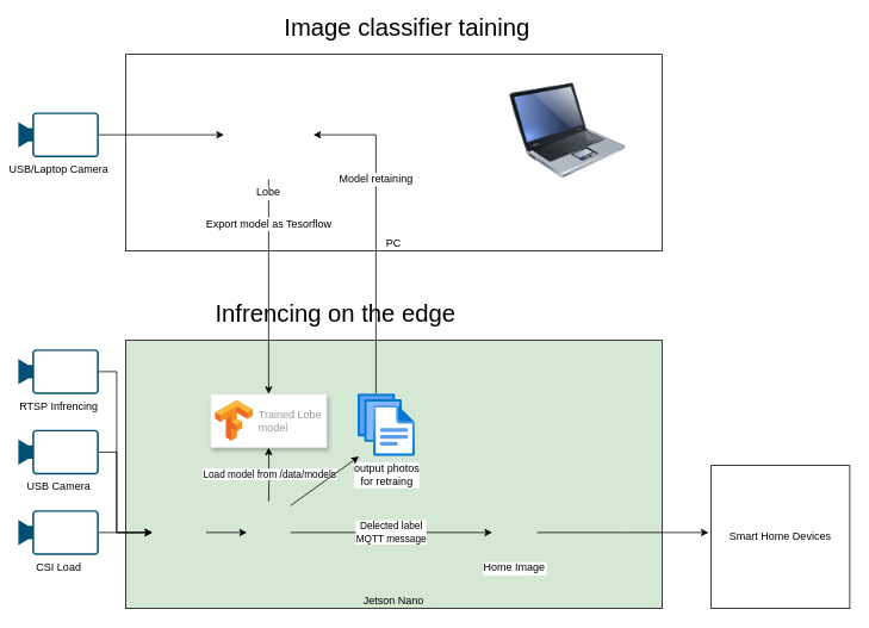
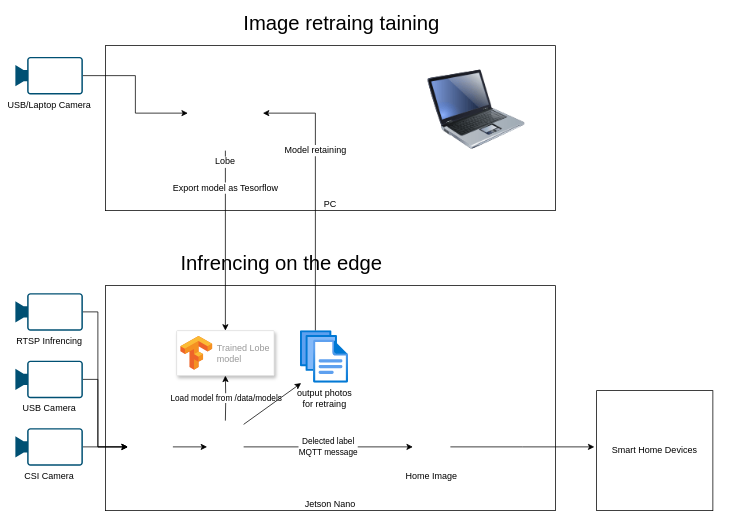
- <mxCell id="18" value="Image classifier taining" style="text;html=1;strokeColor=none;fillColor=none;align=center;verticalAlign=middle;whiteSpace=wrap;rounded=0;fontSize=27;" parent="1" vertex="1"><mxGeometry x="310" y="20" width="290" height="20" as="geometry" /></mxCell>
+ <mxCell id="18" value="Image retraing taining" style="text;html=1;strokeColor=none;fillColor=none;align=center;verticalAlign=middle;whiteSpace=wrap;rounded=0;fontSize=27;" parent="1" vertex="1"><mxGeometry x="310" y="20" width="290" height="20" as="geometry" /></mxCell>
- <mxCell id="16" value="USB/Laptop Camera" style="points=[[0,0.5,0],[0.19,0.02,0],[0.59,0,0],[0.985,0.02,0],[1,0.5,0],[0.985,0.98,0],[0.59,1,0],[0.19,0.98,0]];verticalLabelPosition=bottom;html=1;verticalAlign=top;aspect=fixed;align=center;pointerEvents=1;shape=mxgraph.cisco19.camera;fillColor=#005073;strokeColor=none;" parent="1" vertex="1"><mxGeometry x="20" y="125" width="90" height="50" as="geometry" /></mxCell>
+ <mxCell id="16" value="USB/Laptop Camera" style="points=[[0,0.5,0],[0.19,0.02,0],[0.59,0,0],[0.985,0.02,0],[1,0.5,0],[0.985,0.98,0],[0.59,1,0],[0.19,0.98,0]];verticalLabelPosition=bottom;html=1;verticalAlign=top;aspect=fixed;align=center;pointerEvents=1;shape=mxgraph.cisco19.camera;fillColor=#005073;strokeColor=none;" parent="1" vertex="1"><mxGeometry x="20" y="75" width="90" height="50" as="geometry" /></mxCell>
- <mxCell id="4" value="Jetson Nano" style="rounded=0;whiteSpace=wrap;html=1;verticalAlign=bottom;fillColor=#d5e8d4;" parent="1" vertex="1"><mxGeometry x="140" y="380" width="600" height="300" as="geometry" /></mxCell>
+ <mxCell id="4" value="Jetson Nano" style="rounded=0;whiteSpace=wrap;html=1;verticalAlign=bottom;" parent="1" vertex="1"><mxGeometry x="140" y="380" width="600" height="300" as="geometry" /></mxCell>
- <mxCell id="6" value="CSI Load" style="points=[[0,0.5,0],[0.19,0.02,0],[0.59,0,0],[0.985,0.02,0],[1,0.5,0],[0.985,0.98,0],[0.59,1,0],[0.19,0.98,0]];verticalLabelPosition=bottom;html=1;verticalAlign=top;aspect=fixed;align=center;pointerEvents=1;shape=mxgraph.cisco19.camera;fillColor=#005073;strokeColor=none;" parent="1" vertex="1"><mxGeometry x="20" y="570" width="90" height="50" as="geometry" /></mxCell>
+ <mxCell id="6" value="CSI Camera" style="points=[[0,0.5,0],[0.19,0.02,0],[0.59,0,0],[0.985,0.02,0],[1,0.5,0],[0.985,0.98,0],[0.59,1,0],[0.19,0.98,0]];verticalLabelPosition=bottom;html=1;verticalAlign=top;aspect=fixed;align=center;pointerEvents=1;shape=mxgraph.cisco19.camera;fillColor=#005073;strokeColor=none;" parent="1" vertex="1"><mxGeometry x="20" y="570" width="90" height="50" as="geometry" /></mxCell>
